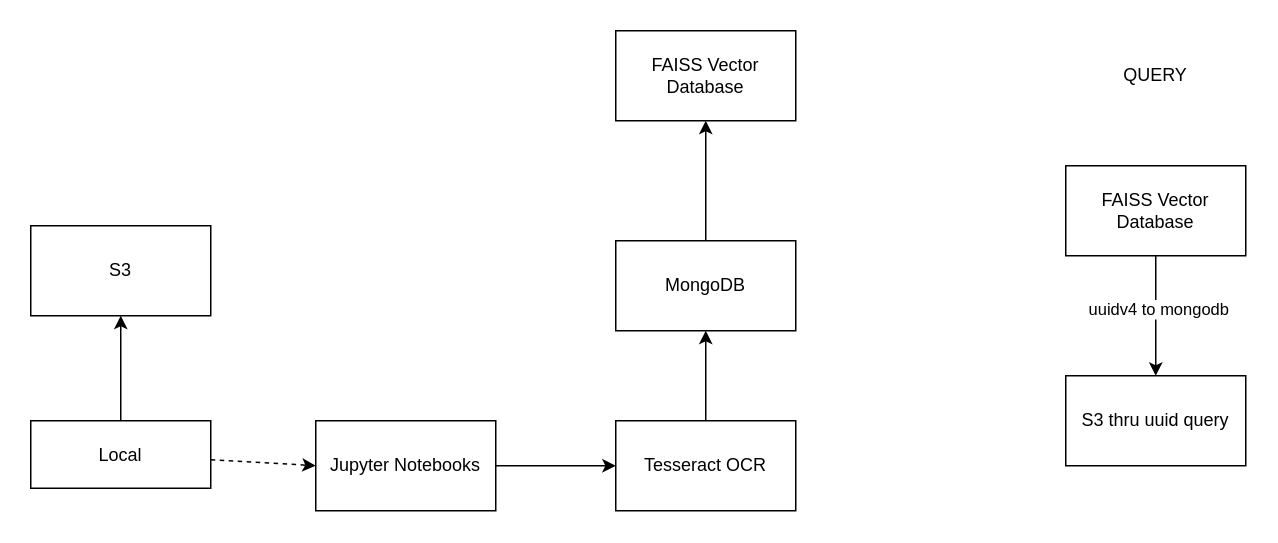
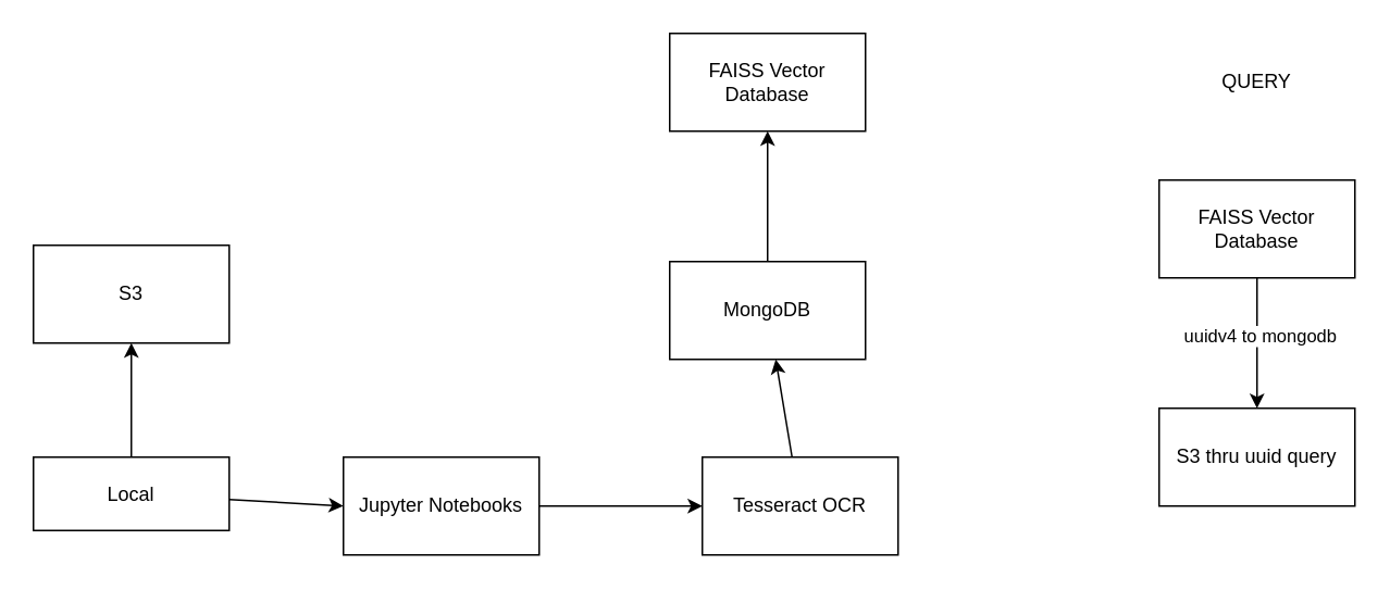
- <mxCell id="4" style="edgeStyle=none;html=1;entryX=0;entryY=0.5;entryDx=0;entryDy=0;dashed=1;" edge="1" parent="1" source="6" target="3"><mxGeometry relative="1" as="geometry" /></mxCell>
+ <mxCell id="4" style="edgeStyle=none;html=1;entryX=0;entryY=0.5;entryDx=0;entryDy=0;" edge="1" parent="1" source="6" target="3"><mxGeometry relative="1" as="geometry" /></mxCell>
- <mxCell id="8" value="Tesseract OCR" style="rounded=0;whiteSpace=wrap;html=1;" vertex="1" parent="1"><mxGeometry x="410" y="280" width="120" height="60" as="geometry" /></mxCell>
+ <mxCell id="8" value="Tesseract OCR" style="rounded=0;whiteSpace=wrap;html=1;" vertex="1" parent="1"><mxGeometry x="430" y="280" width="120" height="60" as="geometry" /></mxCell>
